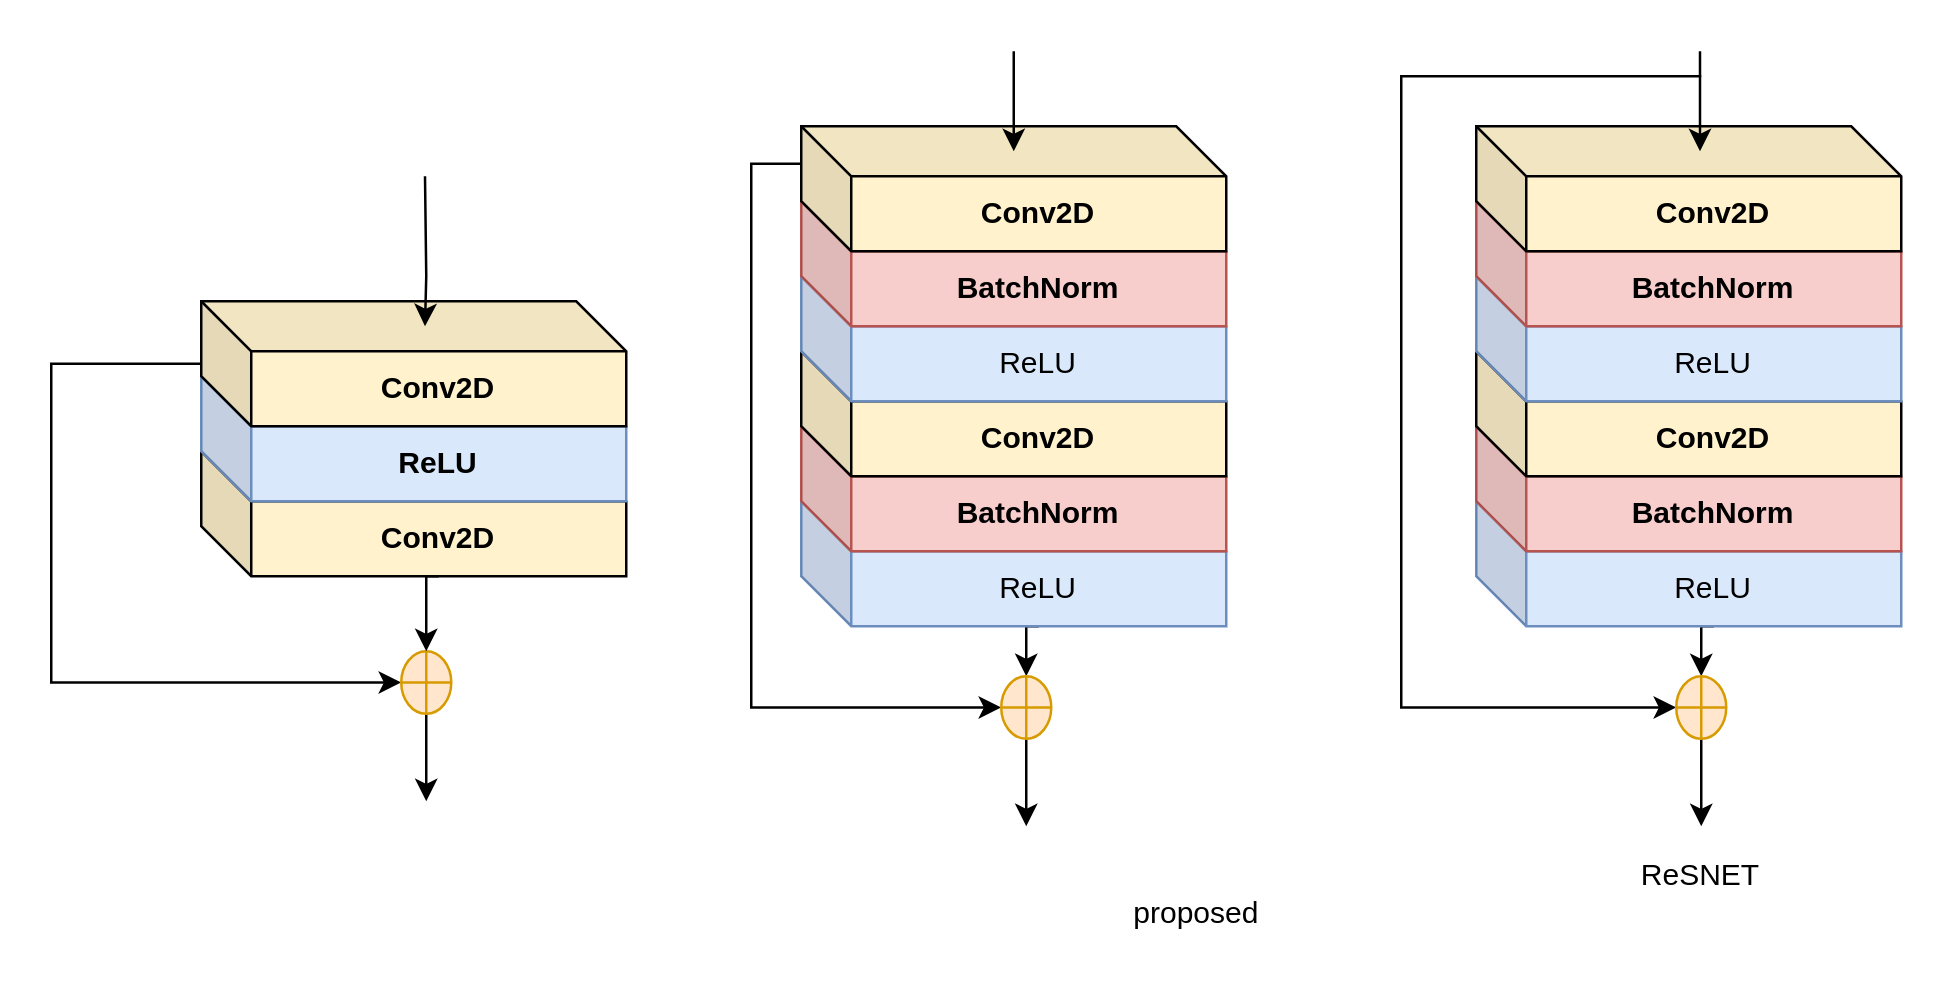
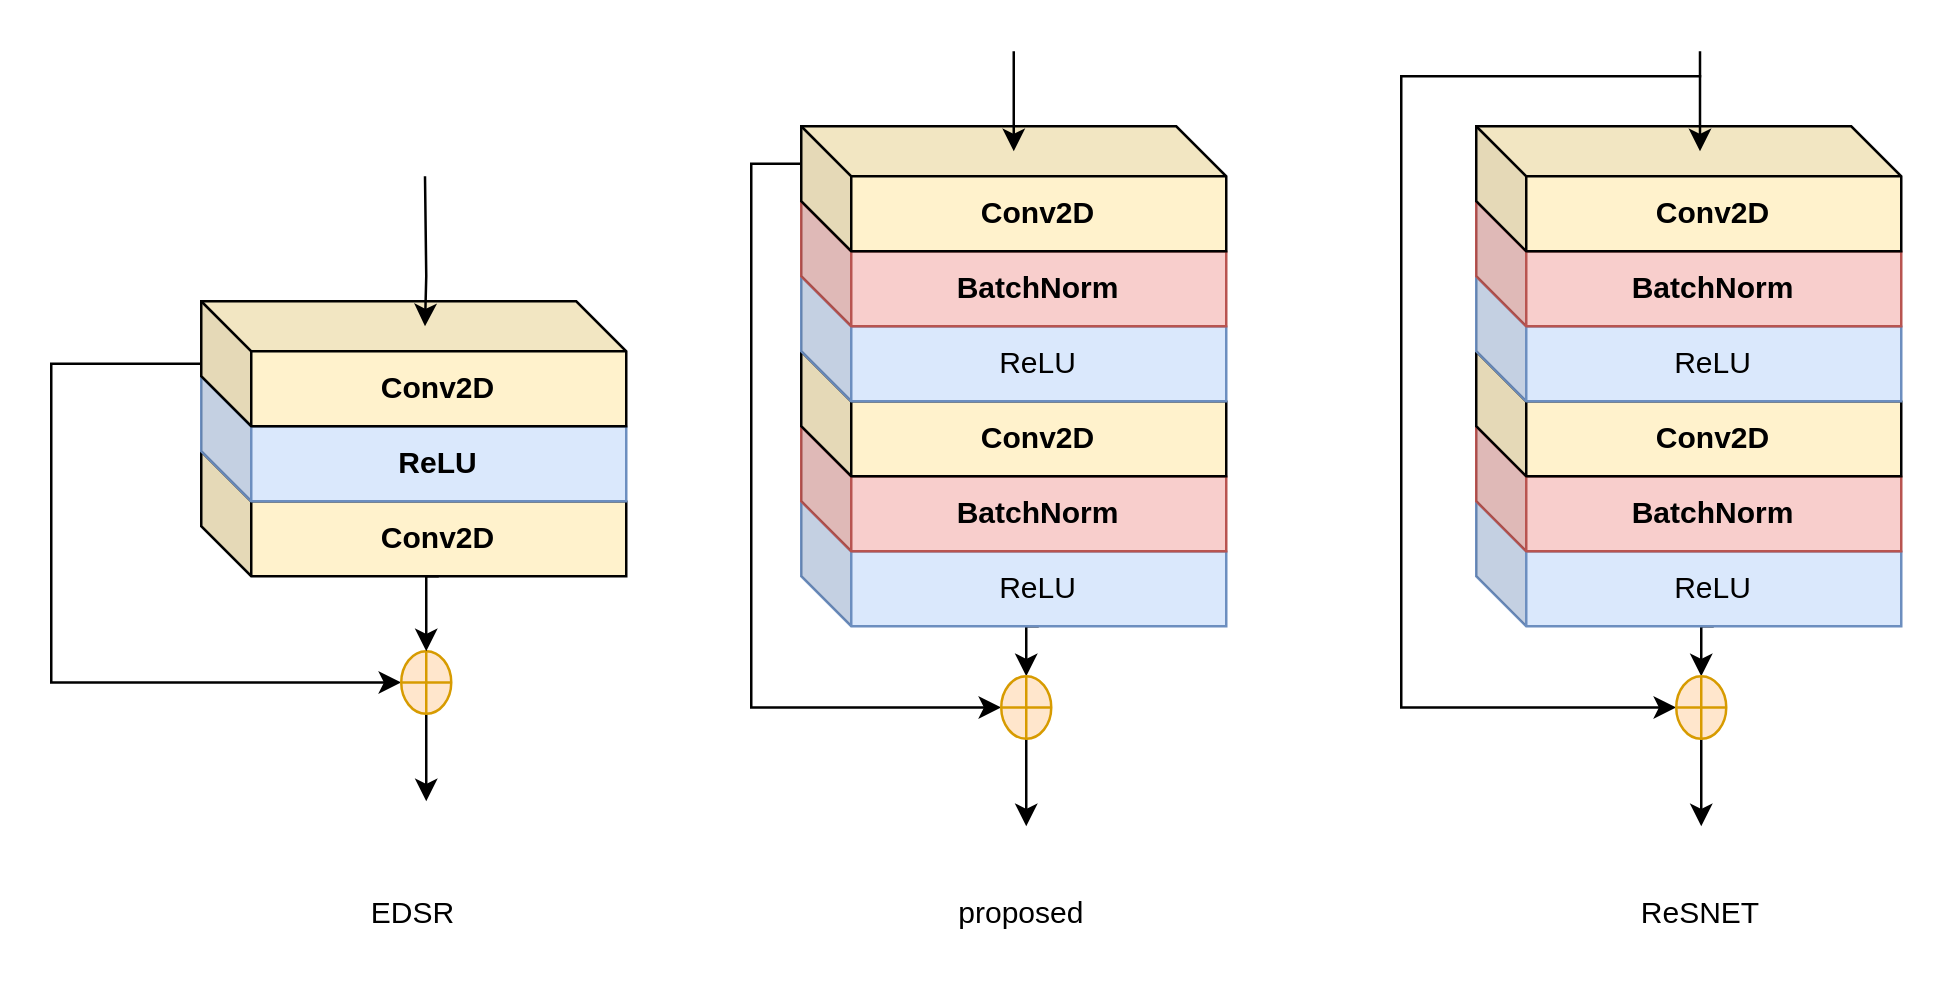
- <mxCell id="34" value="ReSNET" style="text;strokeColor=none;fillColor=none;html=1;align=center;verticalAlign=middle;whiteSpace=wrap;rounded=0;hachureGap=4;" vertex="1" parent="1"><mxGeometry x="650" y="335" width="60" height="30" as="geometry" /></mxCell>
+ <mxCell id="34" value="ReSNET" style="text;strokeColor=none;fillColor=none;html=1;align=center;verticalAlign=middle;whiteSpace=wrap;rounded=0;hachureGap=4;" vertex="1" parent="1"><mxGeometry x="650" y="350" width="60" height="30" as="geometry" /></mxCell>
+ <mxCell id="32" value="EDSR" style="text;strokeColor=none;fillColor=none;html=1;align=center;verticalAlign=middle;whiteSpace=wrap;rounded=0;hachureGap=4;" vertex="1" parent="1"><mxGeometry x="135" y="350" width="60" height="30" as="geometry" /></mxCell>
- <mxCell id="33" value="proposed&amp;nbsp;" style="text;strokeColor=none;fillColor=none;html=1;align=center;verticalAlign=middle;whiteSpace=wrap;rounded=0;hachureGap=4;" vertex="1" parent="1"><mxGeometry x="450" y="350" width="60" height="30" as="geometry" /></mxCell>
+ <mxCell id="33" value="proposed&amp;nbsp;" style="text;strokeColor=none;fillColor=none;html=1;align=center;verticalAlign=middle;whiteSpace=wrap;rounded=0;hachureGap=4;" vertex="1" parent="1"><mxGeometry x="380" y="350" width="60" height="30" as="geometry" /></mxCell>
